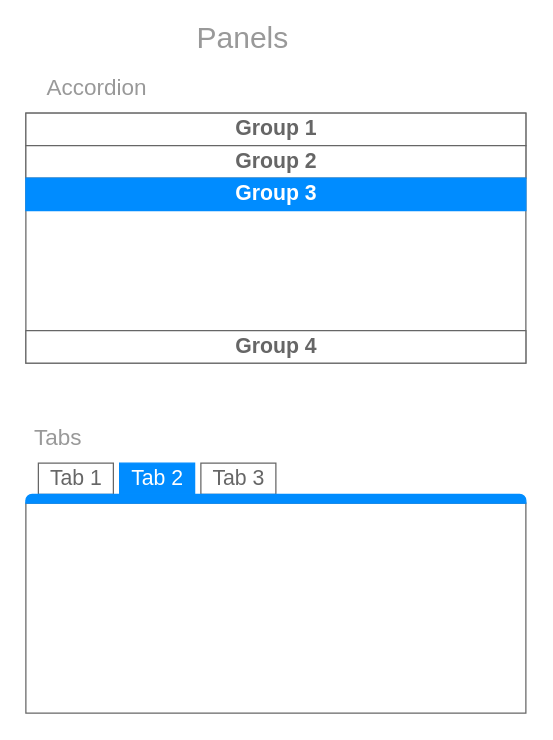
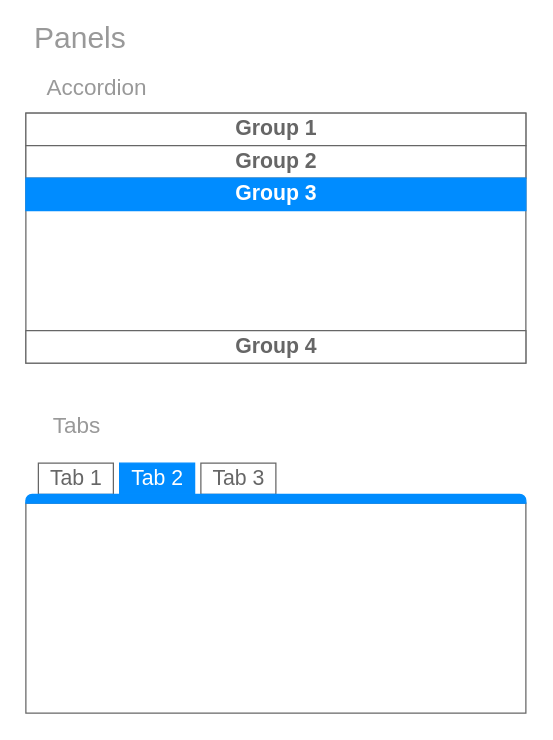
- <mxCell id="2" value="Panels" style="html=1;shadow=0;dashed=0;shape=mxgraph.bootstrap.rect;strokeColor=none;fillColor=none;fontColor=#999999;align=left;spacingLeft=5;whiteSpace=wrap;rounded=0;fontSize=24;" parent="1" vertex="1"><mxGeometry x="150" y="20" width="200" height="20" as="geometry" /></mxCell>
+ <mxCell id="2" value="Panels" style="html=1;shadow=0;dashed=0;shape=mxgraph.bootstrap.rect;strokeColor=none;fillColor=none;fontColor=#999999;align=left;spacingLeft=5;whiteSpace=wrap;rounded=0;fontSize=24;" parent="1" vertex="1"><mxGeometry x="20" y="20" width="200" height="20" as="geometry" /></mxCell>
- <mxCell id="9" value="Tabs" style="html=1;shadow=0;dashed=0;shape=mxgraph.bootstrap.rect;strokeColor=none;fillColor=none;fontColor=#999999;align=left;spacingLeft=5;whiteSpace=wrap;rounded=0;fontSize=18;" vertex="1" parent="1"><mxGeometry x="20" y="340" width="200" height="20" as="geometry" /></mxCell>
+ <mxCell id="9" value="Tabs" style="html=1;shadow=0;dashed=0;shape=mxgraph.bootstrap.rect;strokeColor=none;fillColor=none;fontColor=#999999;align=left;spacingLeft=5;whiteSpace=wrap;rounded=0;fontSize=18;" vertex="1" parent="1"><mxGeometry x="35" y="330" width="200" height="20" as="geometry" /></mxCell>
